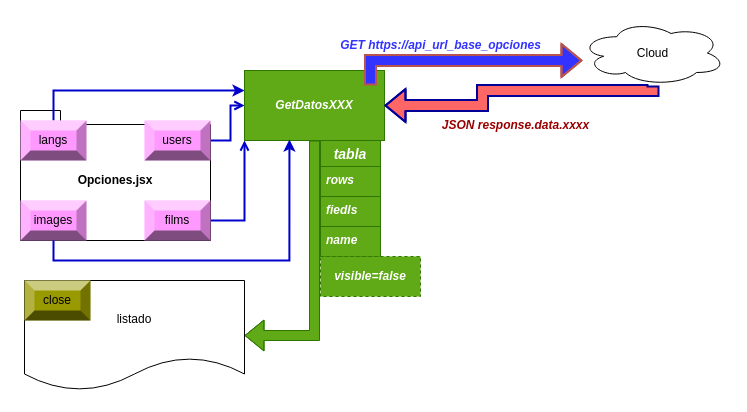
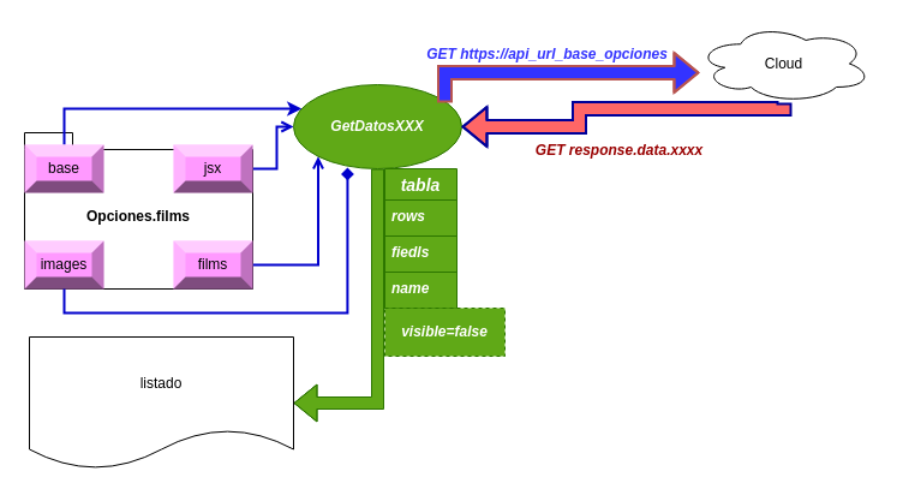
- <mxCell id="17" value="GET https://api_url_base_opciones" style="text;html=1;align=center;verticalAlign=middle;resizable=0;points=[];autosize=1;strokeColor=none;fillColor=none;fontStyle=3;fontColor=#3333FF;" vertex="1" parent="1"><mxGeometry x="335" y="30" width="210" height="30" as="geometry" /></mxCell>
+ <mxCell id="17" value="GET https://api_url_base_opciones" style="text;html=1;align=center;verticalAlign=middle;resizable=0;points=[];autosize=1;strokeColor=none;fillColor=none;fontStyle=3;fontColor=#3333FF;" vertex="1" parent="1"><mxGeometry x="350" y="30" width="210" height="30" as="geometry" /></mxCell>
- <mxCell id="14" value="GetDatosXXX" style="whiteSpace=wrap;html=1;fontColor=#ffffff;fontStyle=3;fillColor=#60a917;strokeColor=#2D7600;rounded=0;" vertex="1" parent="1"><mxGeometry x="244" y="70" width="140" height="70" as="geometry" /></mxCell>
+ <mxCell id="14" value="GetDatosXXX" style="ellipse;whiteSpace=wrap;html=1;fontColor=#ffffff;fontStyle=3;fillColor=#60a917;strokeColor=#2D7600;" vertex="1" parent="1"><mxGeometry x="244" y="70" width="140" height="70" as="geometry" /></mxCell>
- <mxCell id="19" value="JSON response.data.xxxx" style="text;html=1;align=center;verticalAlign=middle;resizable=0;points=[];autosize=1;strokeColor=none;fillColor=none;fontStyle=3;fontColor=#990000;" vertex="1" parent="1"><mxGeometry x="435" y="110" width="160" height="30" as="geometry" /></mxCell>
+ <mxCell id="19" value="GET response.data.xxxx" style="text;html=1;align=center;verticalAlign=middle;resizable=0;points=[];autosize=1;strokeColor=none;fillColor=none;fontStyle=3;fontColor=#990000;" vertex="1" parent="1"><mxGeometry x="435" y="110" width="160" height="30" as="geometry" /></mxCell>
- <mxCell id="7" value="langs" style="labelPosition=center;verticalLabelPosition=middle;align=center;html=1;shape=mxgraph.basic.shaded_button;dx=10;fillColor=#FF99FF;strokeColor=none;whiteSpace=wrap;" parent="1" vertex="1"><mxGeometry x="20" y="120" width="66" height="40" as="geometry" /></mxCell>
+ <mxCell id="7" value="base" style="labelPosition=center;verticalLabelPosition=middle;align=center;html=1;shape=mxgraph.basic.shaded_button;dx=10;fillColor=#FF99FF;strokeColor=none;whiteSpace=wrap;" parent="1" vertex="1"><mxGeometry x="20" y="120" width="66" height="40" as="geometry" /></mxCell>
- <mxCell id="9" value="users" style="labelPosition=center;verticalLabelPosition=middle;align=center;html=1;shape=mxgraph.basic.shaded_button;dx=10;fillColor=#FF99FF;strokeColor=none;whiteSpace=wrap;" parent="1" vertex="1"><mxGeometry x="144" y="120" width="66" height="40" as="geometry" /></mxCell>
+ <mxCell id="9" value="jsx" style="labelPosition=center;verticalLabelPosition=middle;align=center;html=1;shape=mxgraph.basic.shaded_button;dx=10;fillColor=#FF99FF;strokeColor=none;whiteSpace=wrap;" parent="1" vertex="1"><mxGeometry x="144" y="120" width="66" height="40" as="geometry" /></mxCell>
- <mxCell id="15" style="edgeStyle=orthogonalEdgeStyle;rounded=0;orthogonalLoop=1;jettySize=auto;html=1;entryX=0.321;entryY=0.986;entryDx=0;entryDy=0;entryPerimeter=0;strokeWidth=2;strokeColor=#0000CC;" edge="1" parent="1" source="5" target="14"><mxGeometry relative="1" as="geometry"><Array as="points"><mxPoint x="53" y="260" /><mxPoint x="289" y="260" /></Array></mxGeometry></mxCell>
+ <mxCell id="15" style="edgeStyle=orthogonalEdgeStyle;rounded=0;orthogonalLoop=1;jettySize=auto;html=1;entryX=0.321;entryY=0.986;entryDx=0;entryDy=0;entryPerimeter=0;strokeWidth=2;strokeColor=#0000CC;endArrow=diamond;" edge="1" parent="1" source="5" target="14"><mxGeometry relative="1" as="geometry"><Array as="points"><mxPoint x="53" y="260" /><mxPoint x="289" y="260" /></Array></mxGeometry></mxCell>
- <mxCell id="2" value="Opciones.jsx" style="shape=folder;fontStyle=1;spacingTop=10;tabWidth=40;tabHeight=14;tabPosition=left;html=1;whiteSpace=wrap;" parent="1" vertex="1"><mxGeometry x="20" y="110" width="190" height="130" as="geometry" /></mxCell>
+ <mxCell id="2" value="Opciones.films" style="shape=folder;fontStyle=1;spacingTop=10;tabWidth=40;tabHeight=14;tabPosition=left;html=1;whiteSpace=wrap;" parent="1" vertex="1"><mxGeometry x="20" y="110" width="190" height="130" as="geometry" /></mxCell>
- <mxCell id="4" value="close" style="labelPosition=center;verticalLabelPosition=middle;align=center;html=1;shape=mxgraph.basic.shaded_button;dx=10;fillColor=#999900;strokeColor=none;whiteSpace=wrap;" parent="1" vertex="1"><mxGeometry x="24" y="280" width="66" height="40" as="geometry" /></mxCell>
